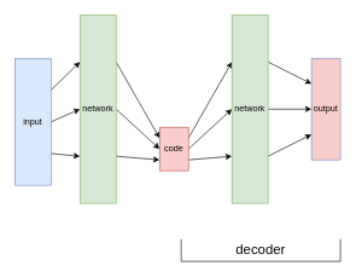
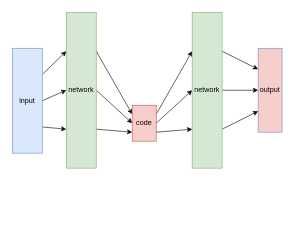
- <mxCell id="19" value="&lt;font style=&quot;font-size: 19px&quot;&gt;decoder&lt;/font&gt;" style="shape=partialRectangle;whiteSpace=wrap;html=1;bottom=1;right=1;left=1;top=0;fillColor=none;routingCenterX=-0.5;" vertex="1" parent="1"><mxGeometry x="250" y="330" width="220" height="30" as="geometry" /></mxCell>
